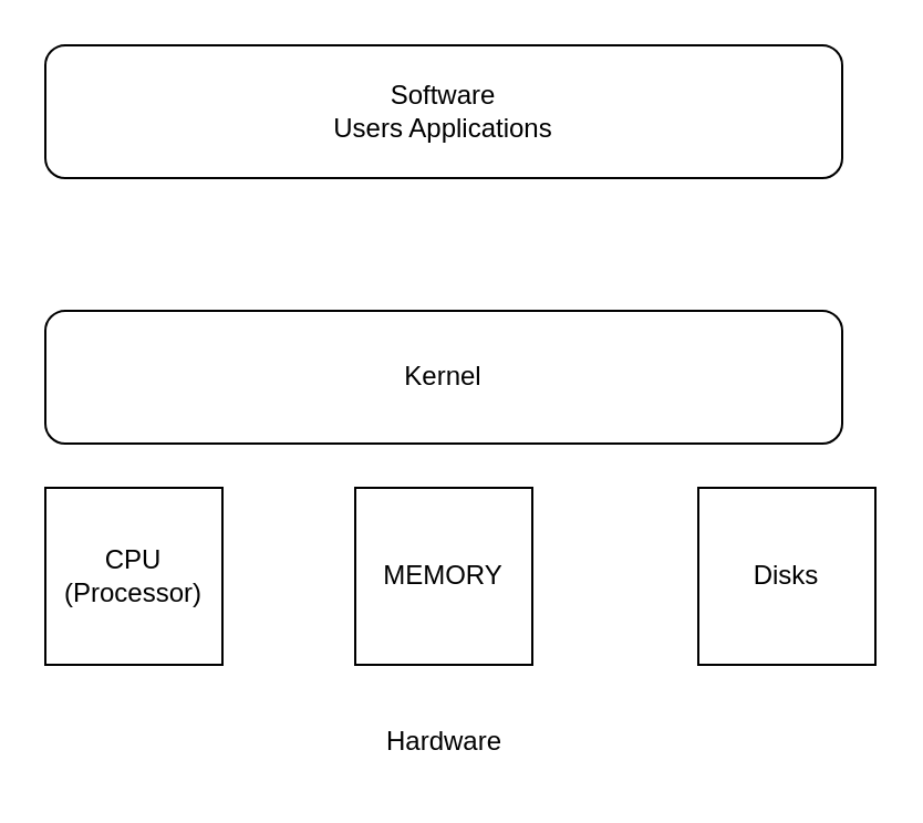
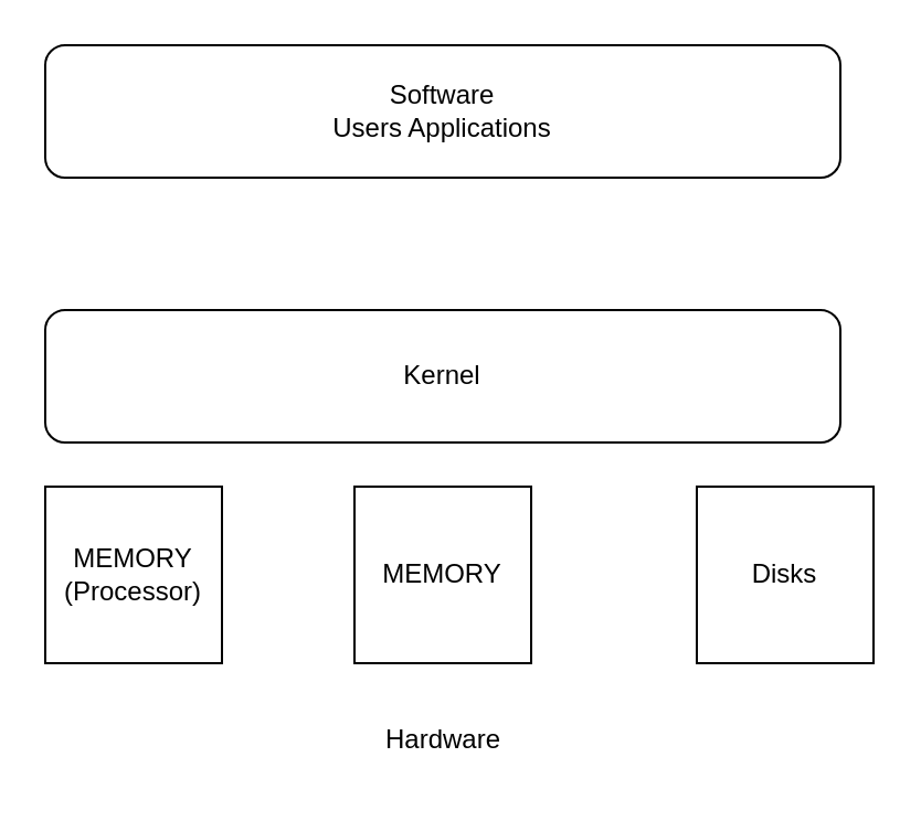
- <mxCell id="4" value="CPU&lt;br&gt;(Processor)" style="whiteSpace=wrap;html=1;aspect=fixed;" vertex="1" parent="1"><mxGeometry x="20" y="220" width="80" height="80" as="geometry" /></mxCell>
+ <mxCell id="4" value="MEMORY&lt;br&gt;(Processor)" style="whiteSpace=wrap;html=1;aspect=fixed;" vertex="1" parent="1"><mxGeometry x="20" y="220" width="80" height="80" as="geometry" /></mxCell>
